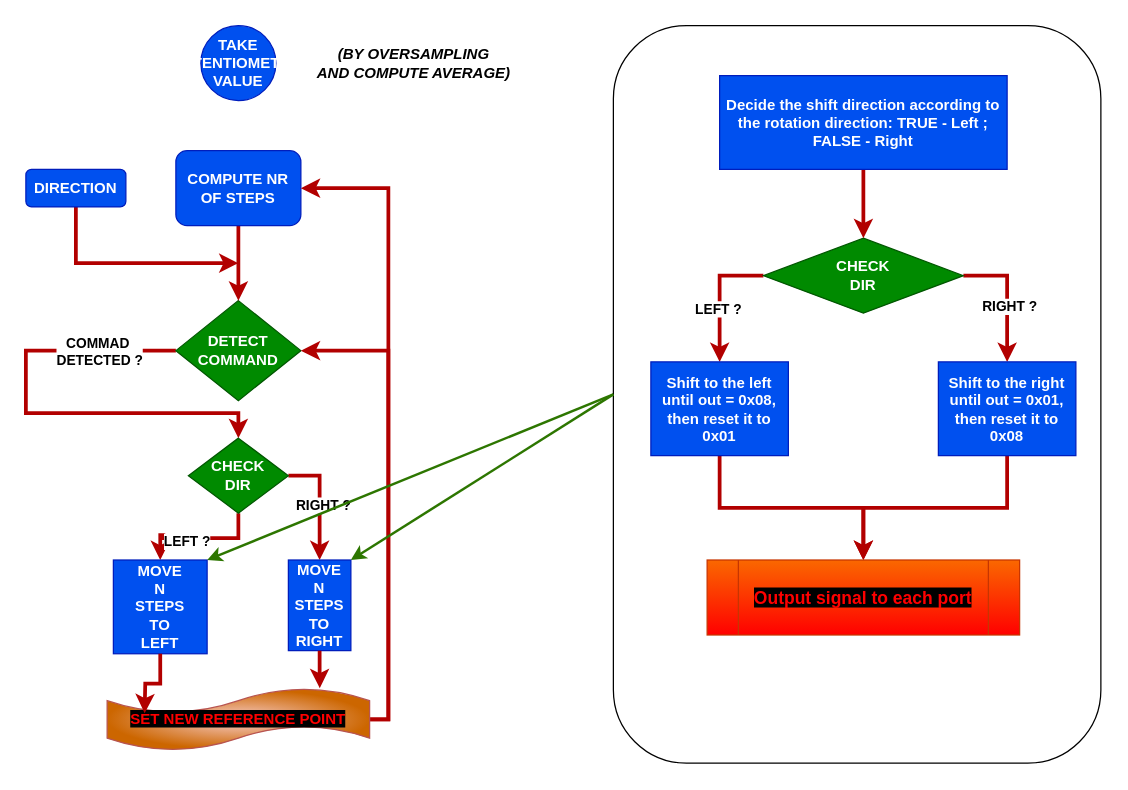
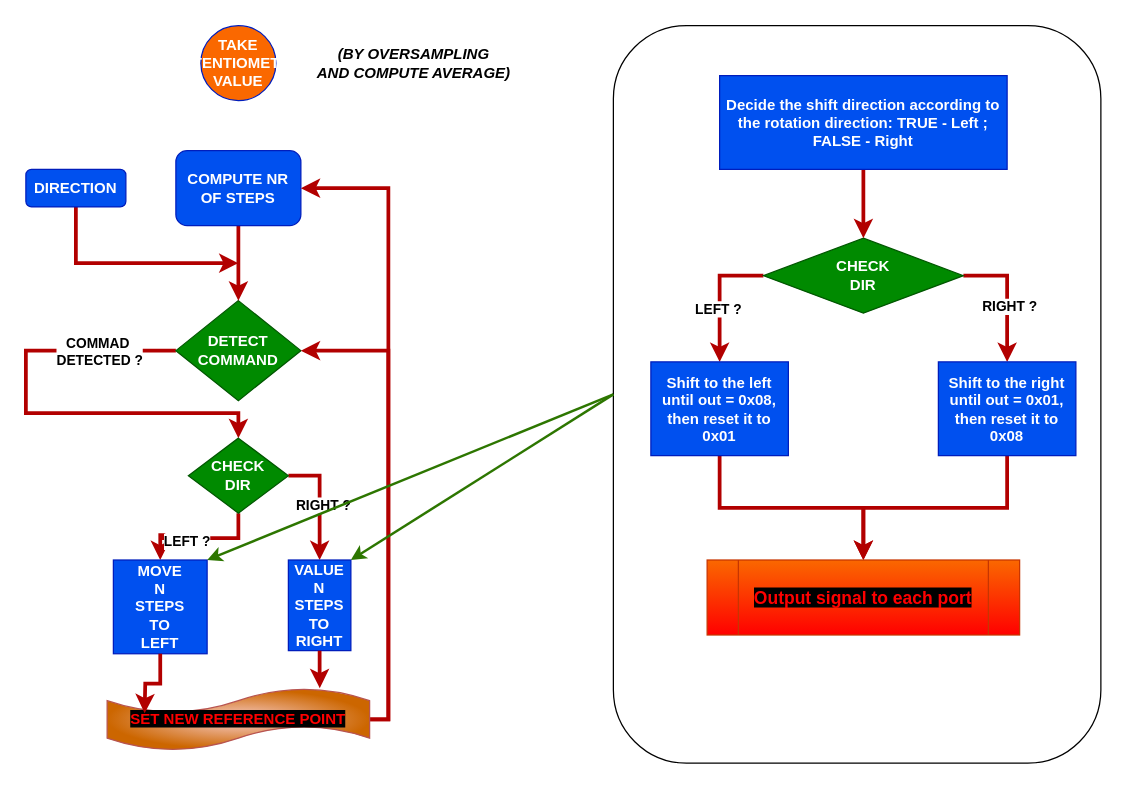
- <mxCell id="2" value="&lt;b&gt;TAKE POTENTIOMETER&amp;nbsp;&lt;br&gt;VALUE&lt;/b&gt;" style="ellipse;whiteSpace=wrap;html=1;aspect=fixed;fillColor=#0050ef;fontColor=#ffffff;strokeColor=#001DBC;" vertex="1" parent="1"><mxGeometry x="160" y="20" width="60" height="60" as="geometry" /></mxCell>
+ <mxCell id="2" value="&lt;b&gt;TAKE POTENTIOMETER&amp;nbsp;&lt;br&gt;VALUE&lt;/b&gt;" style="ellipse;whiteSpace=wrap;html=1;aspect=fixed;fillColor=#fa6800;fontColor=#ffffff;strokeColor=#001DBC;" vertex="1" parent="1"><mxGeometry x="160" y="20" width="60" height="60" as="geometry" /></mxCell>
- <mxCell id="17" value="&lt;b&gt;MOVE&lt;br&gt;N&lt;br&gt;STEPS&lt;br&gt;TO&lt;br&gt;RIGHT&lt;/b&gt;" style="rounded=0;whiteSpace=wrap;html=1;fillColor=#0050ef;fontColor=#ffffff;strokeColor=#001DBC;" vertex="1" parent="1"><mxGeometry x="230" y="447.5" width="50" height="72.5" as="geometry" /></mxCell>
+ <mxCell id="17" value="&lt;b&gt;VALUE&lt;br&gt;N&lt;br&gt;STEPS&lt;br&gt;TO&lt;br&gt;RIGHT&lt;/b&gt;" style="rounded=0;whiteSpace=wrap;html=1;fillColor=#0050ef;fontColor=#ffffff;strokeColor=#001DBC;" vertex="1" parent="1"><mxGeometry x="230" y="447.5" width="50" height="72.5" as="geometry" /></mxCell>
